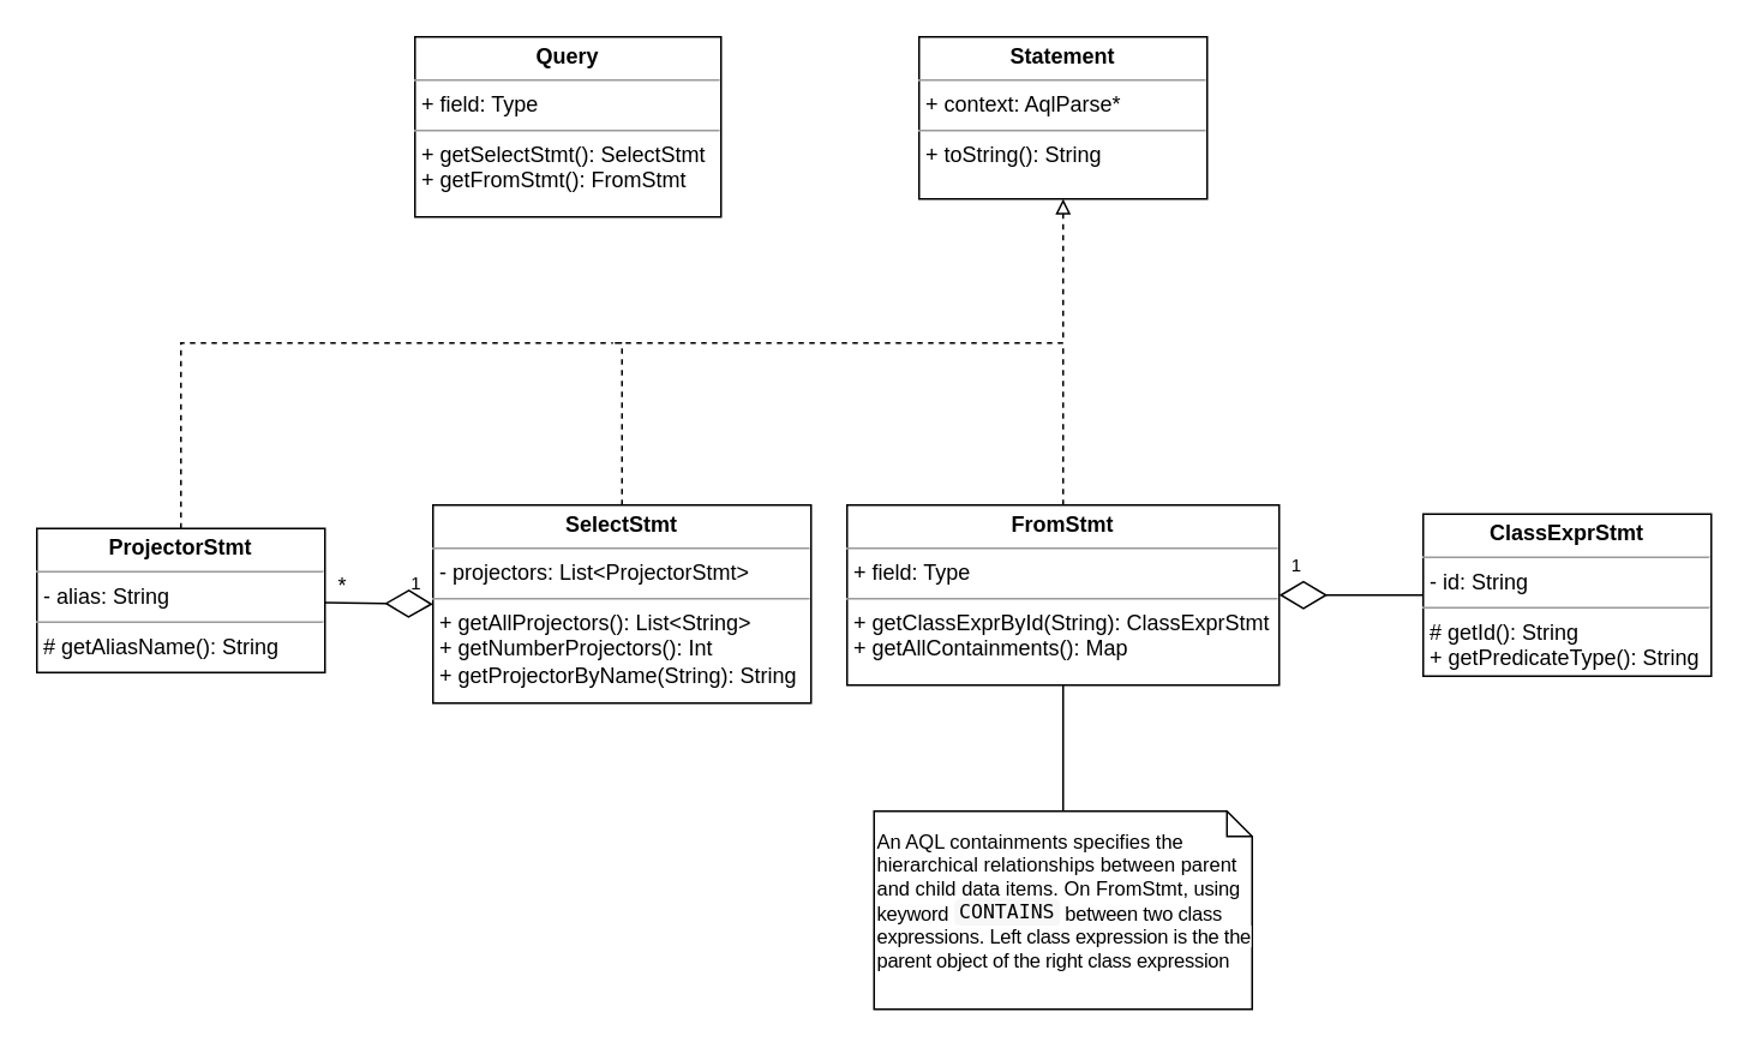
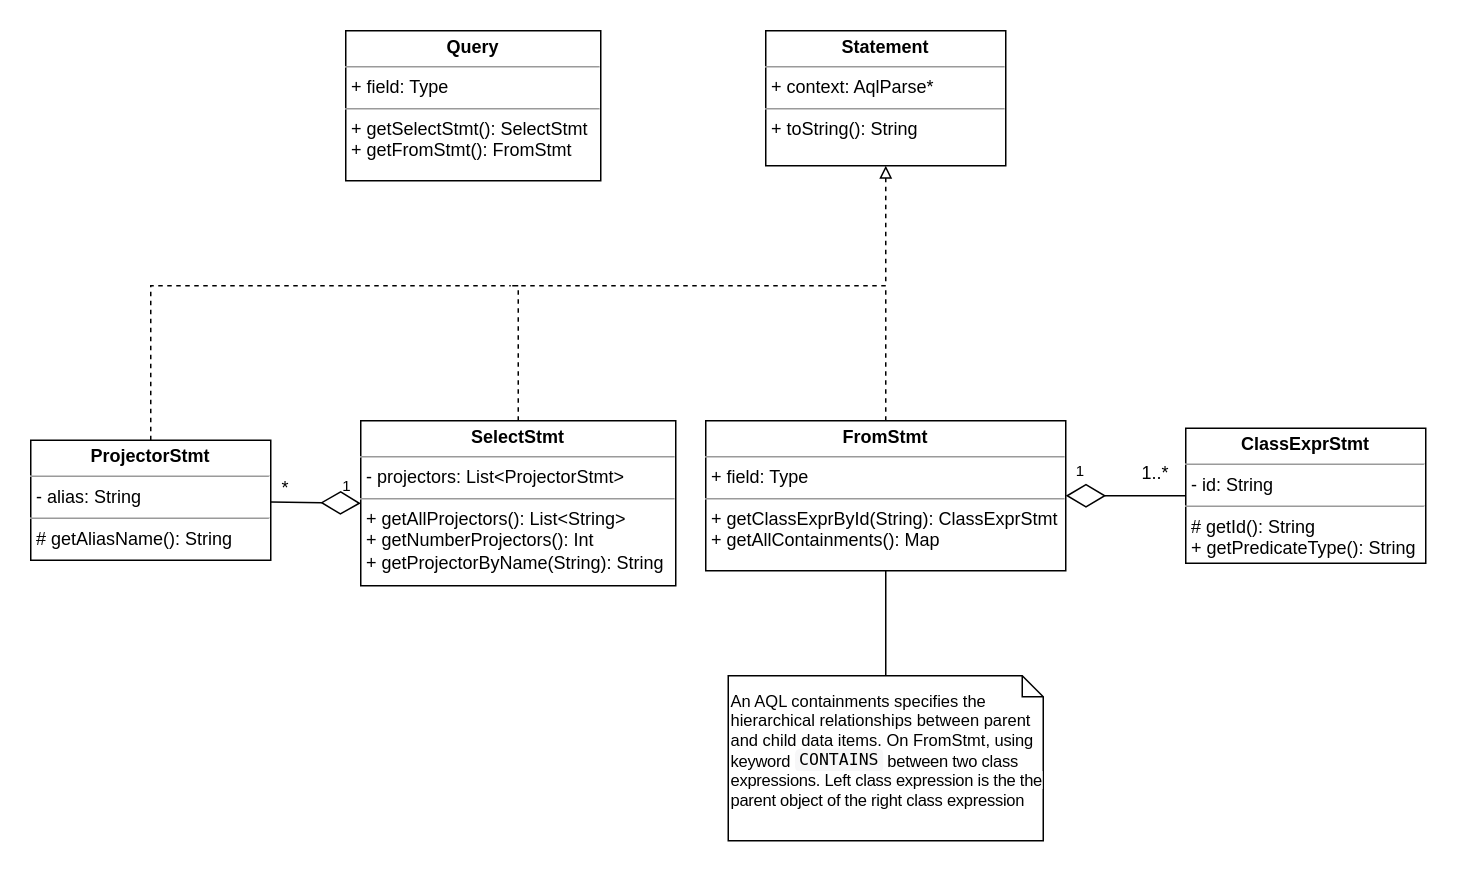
+ <mxCell id="16" value="1..*" style="text;html=1;strokeColor=none;fillColor=none;align=center;verticalAlign=middle;whiteSpace=wrap;rounded=0;" vertex="1" parent="1"><mxGeometry x="750" y="305" width="40" height="20" as="geometry" /></mxCell>
